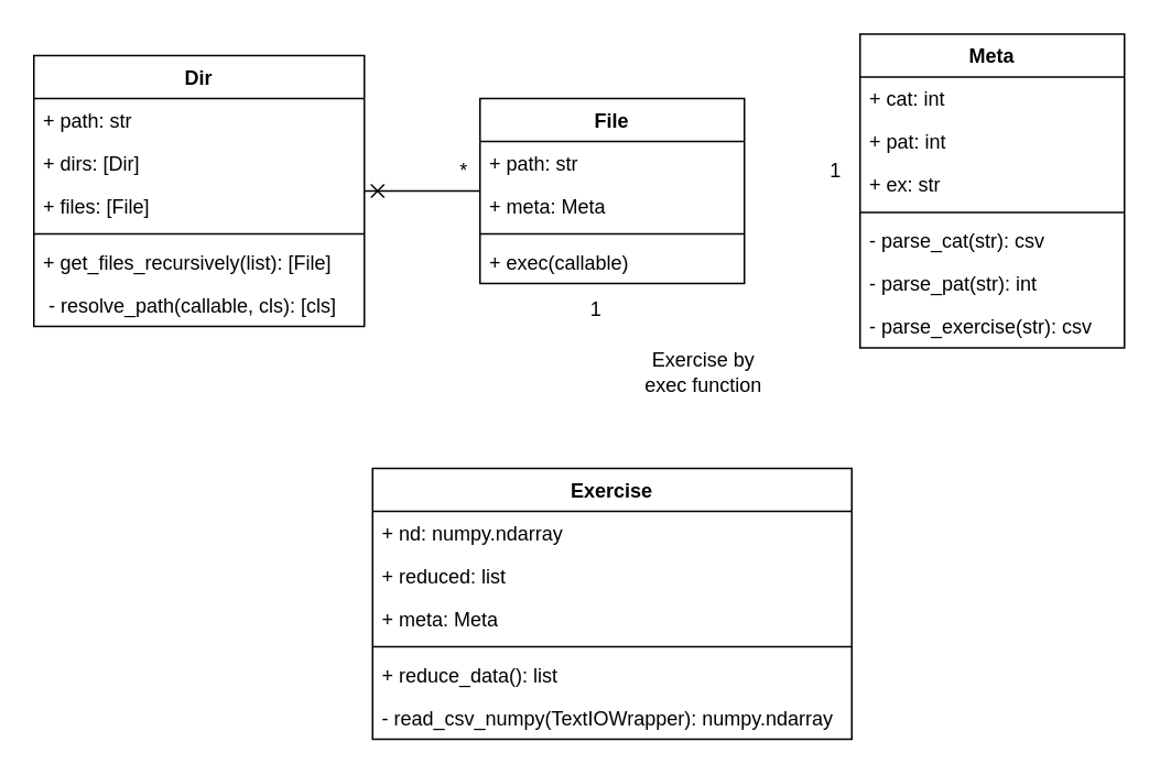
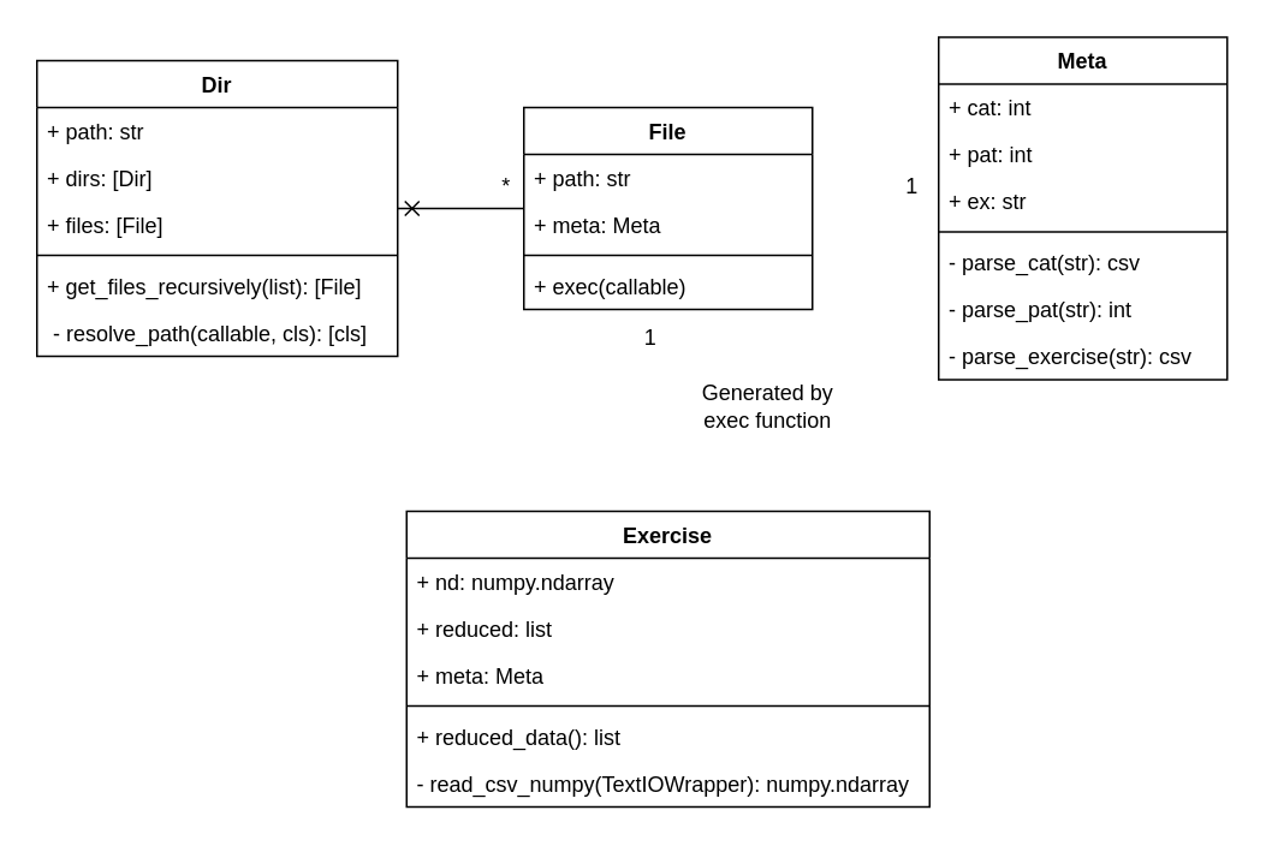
- <mxCell id="30" value="&lt;div&gt;Exercise by &lt;br&gt;&lt;/div&gt;&lt;div&gt;exec function&lt;/div&gt;" style="text;html=1;align=center;verticalAlign=middle;resizable=0;points=[];autosize=1;" vertex="1" parent="1"><mxGeometry x="380" y="210" width="90" height="30" as="geometry" /></mxCell>
+ <mxCell id="30" value="&lt;div&gt;Generated by &lt;br&gt;&lt;/div&gt;&lt;div&gt;exec function&lt;/div&gt;" style="text;html=1;align=center;verticalAlign=middle;resizable=0;points=[];autosize=1;" vertex="1" parent="1"><mxGeometry x="380" y="210" width="90" height="30" as="geometry" /></mxCell>
- <mxCell id="28" value="+ reduce_data(): list" style="text;strokeColor=none;fillColor=none;align=left;verticalAlign=top;spacingLeft=4;spacingRight=4;overflow=hidden;rotatable=0;points=[[0,0.5],[1,0.5]];portConstraint=eastwest;" vertex="1" parent="23"><mxGeometry y="112" width="290" height="26" as="geometry" /></mxCell>
+ <mxCell id="28" value="+ reduced_data(): list" style="text;strokeColor=none;fillColor=none;align=left;verticalAlign=top;spacingLeft=4;spacingRight=4;overflow=hidden;rotatable=0;points=[[0,0.5],[1,0.5]];portConstraint=eastwest;" vertex="1" parent="23"><mxGeometry y="112" width="290" height="26" as="geometry" /></mxCell>
